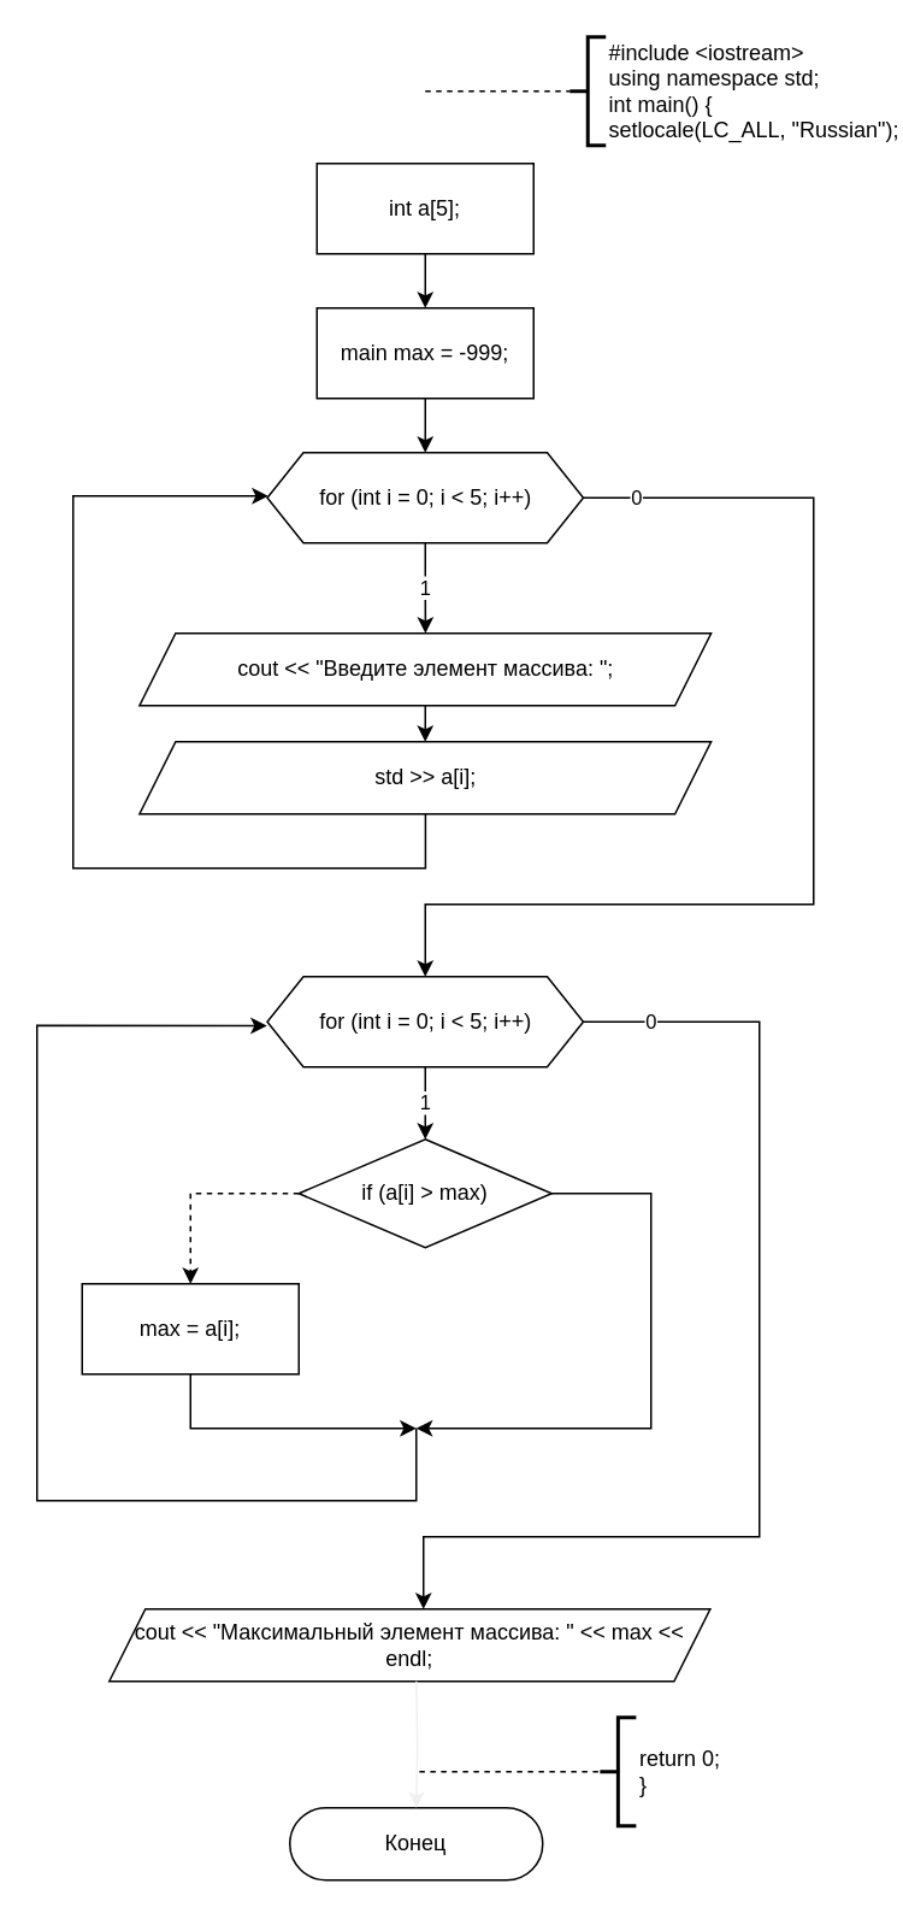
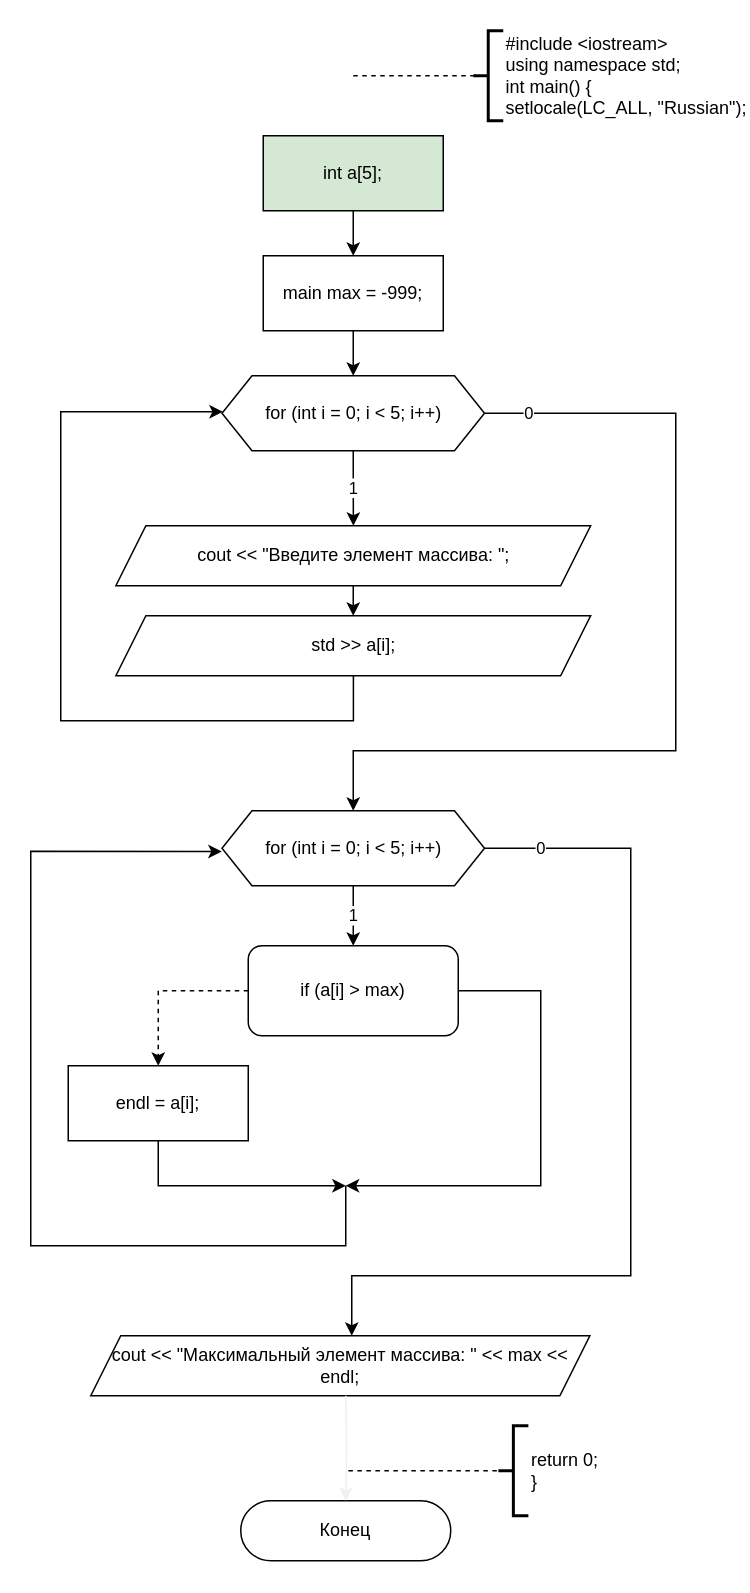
- <mxCell id="3" value="int a[5];" style="rounded=0;whiteSpace=wrap;html=1;" parent="1" vertex="1"><mxGeometry x="175" y="90" width="120" height="50" as="geometry" /></mxCell>
+ <mxCell id="3" value="int a[5];" style="rounded=0;whiteSpace=wrap;html=1;fillColor=#d5e8d4;" parent="1" vertex="1"><mxGeometry x="175" y="90" width="120" height="50" as="geometry" /></mxCell>
- <mxCell id="15" value="if (a[i] &amp;gt; max)" style="rhombus;whiteSpace=wrap;html=1;" parent="1" vertex="1"><mxGeometry x="165" y="630" width="140" height="60" as="geometry" /></mxCell>
+ <mxCell id="15" value="if (a[i] &amp;gt; max)" style="whiteSpace=wrap;html=1;rounded=1;" parent="1" vertex="1"><mxGeometry x="165" y="630" width="140" height="60" as="geometry" /></mxCell>
- <mxCell id="27" value="max = a[i];" style="rounded=0;whiteSpace=wrap;html=1;" parent="1" vertex="1"><mxGeometry x="45" y="710" width="120" height="50" as="geometry" /></mxCell>
+ <mxCell id="27" value="endl = a[i];" style="rounded=0;whiteSpace=wrap;html=1;" parent="1" vertex="1"><mxGeometry x="45" y="710" width="120" height="50" as="geometry" /></mxCell>
